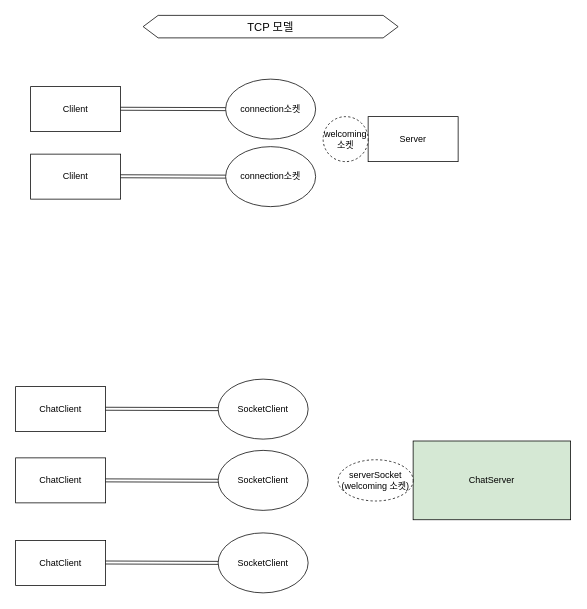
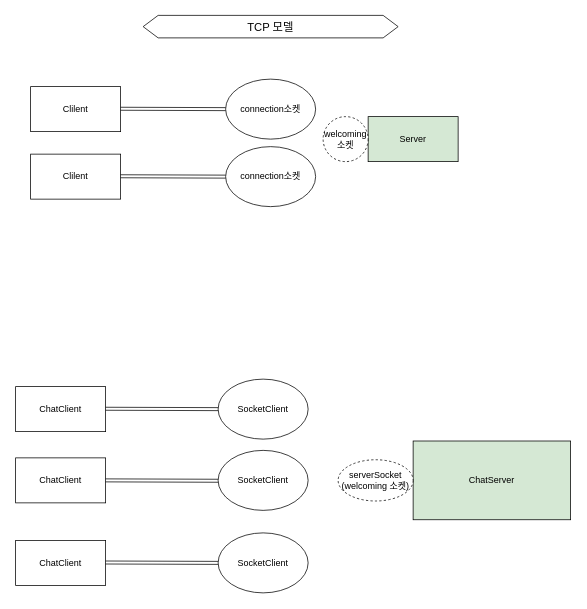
- <mxCell id="2" value="Server" style="rounded=0;whiteSpace=wrap;html=1;" vertex="1" parent="1"><mxGeometry x="490" y="155" width="120" height="60" as="geometry" /></mxCell>
+ <mxCell id="2" value="Server" style="rounded=0;whiteSpace=wrap;html=1;fillColor=#d5e8d4;" vertex="1" parent="1"><mxGeometry x="490" y="155" width="120" height="60" as="geometry" /></mxCell>
